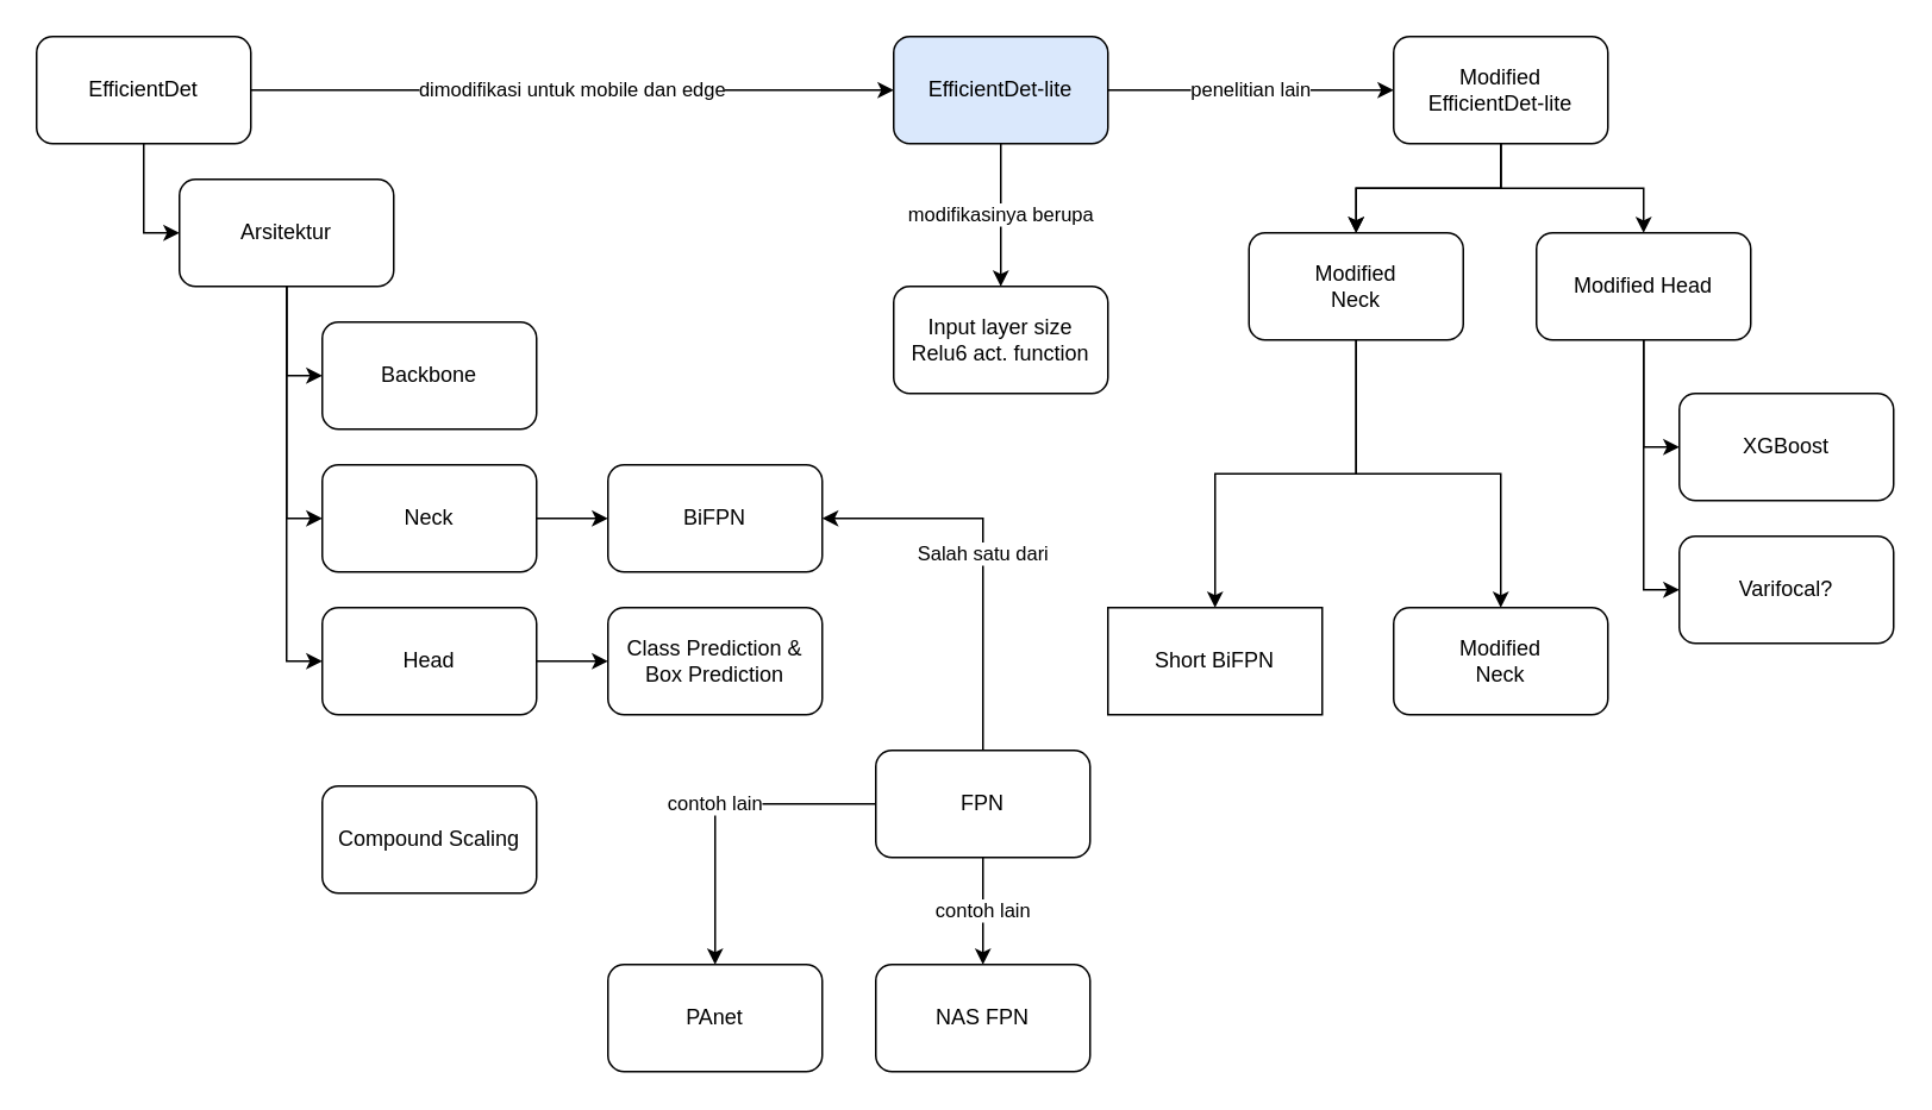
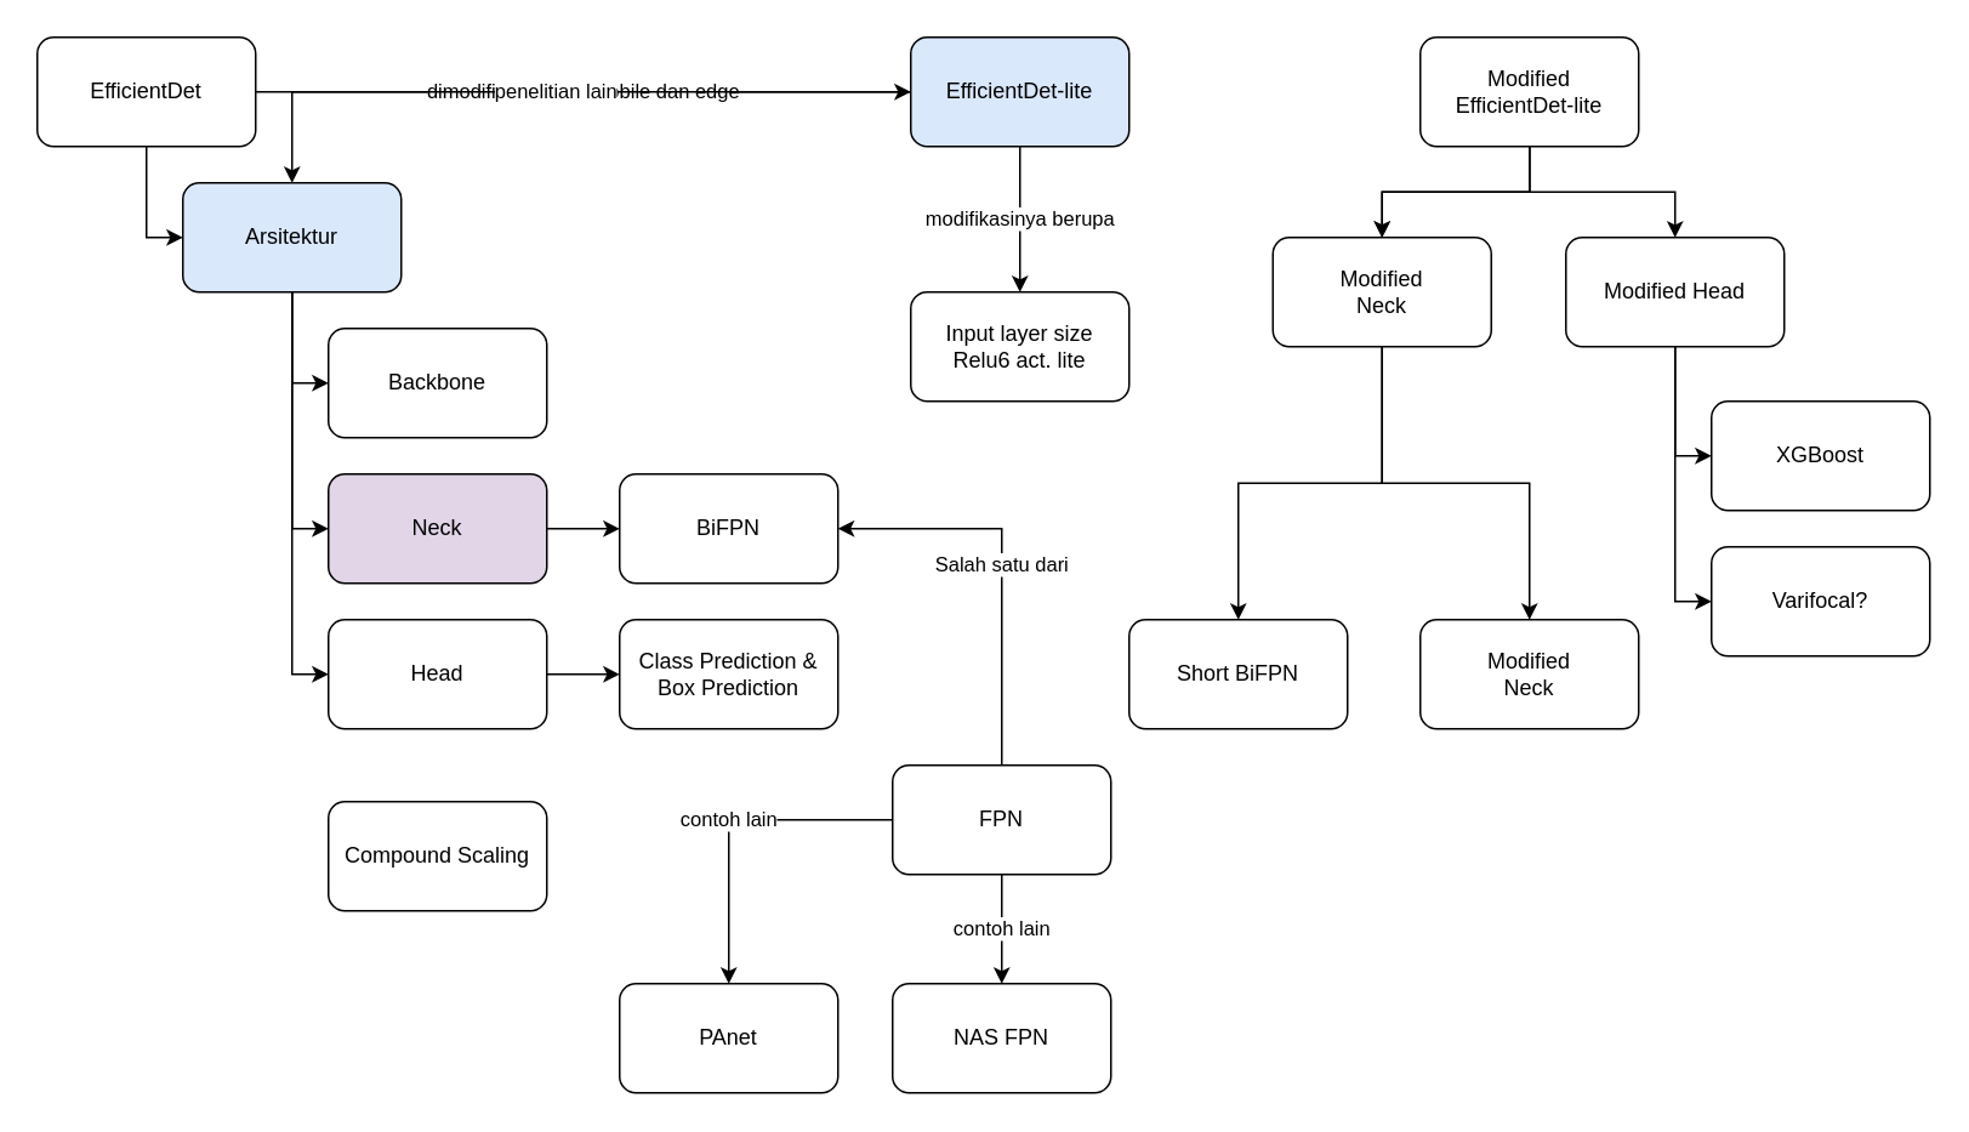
- <mxCell id="17" value="penelitian lain" style="edgeStyle=orthogonalEdgeStyle;rounded=0;orthogonalLoop=1;jettySize=auto;html=1;" edge="1" parent="1" source="19" target="27"><mxGeometry relative="1" as="geometry" /></mxCell>
+ <mxCell id="17" value="penelitian lain" style="edgeStyle=orthogonalEdgeStyle;rounded=0;orthogonalLoop=1;jettySize=auto;html=1;" edge="1" parent="1" source="19" target="13"><mxGeometry relative="1" as="geometry" /></mxCell>
- <mxCell id="13" value="Arsitektur" style="rounded=1;whiteSpace=wrap;html=1;" vertex="1" parent="1"><mxGeometry x="100" y="100" width="120" height="60" as="geometry" /></mxCell>
+ <mxCell id="13" value="Arsitektur" style="rounded=1;whiteSpace=wrap;html=1;fillColor=#dae8fc;" vertex="1" parent="1"><mxGeometry x="100" y="100" width="120" height="60" as="geometry" /></mxCell>
- <mxCell id="40" value="&lt;blockquote style=&quot;margin: 0 0 0 40px; border: none; padding: 0px;&quot;&gt;&lt;/blockquote&gt;&lt;span style=&quot;background-color: initial;&quot;&gt;Input layer size&lt;/span&gt;&lt;br&gt;&lt;span style=&quot;background-color: initial;&quot;&gt;Relu6 act. function&lt;/span&gt;" style="rounded=1;whiteSpace=wrap;html=1;align=center;" vertex="1" parent="1"><mxGeometry x="500" y="160" width="120" height="60" as="geometry" /></mxCell>
+ <mxCell id="40" value="&lt;blockquote style=&quot;margin: 0 0 0 40px; border: none; padding: 0px;&quot;&gt;&lt;/blockquote&gt;&lt;span style=&quot;background-color: initial;&quot;&gt;Input layer size&lt;/span&gt;&lt;br&gt;&lt;span style=&quot;background-color: initial;&quot;&gt;Relu6 act. lite&lt;/span&gt;" style="rounded=1;whiteSpace=wrap;html=1;align=center;" vertex="1" parent="1"><mxGeometry x="500" y="160" width="120" height="60" as="geometry" /></mxCell>
- <mxCell id="8" value="Neck" style="rounded=1;whiteSpace=wrap;html=1;" vertex="1" parent="1"><mxGeometry x="180" y="260" width="120" height="60" as="geometry" /></mxCell>
+ <mxCell id="8" value="Neck" style="rounded=1;whiteSpace=wrap;html=1;fillColor=#e1d5e7;" vertex="1" parent="1"><mxGeometry x="180" y="260" width="120" height="60" as="geometry" /></mxCell>
- <mxCell id="34" value="Short BiFPN" style="whiteSpace=wrap;html=1;rounded=0;" vertex="1" parent="1"><mxGeometry x="620" y="340" width="120" height="60" as="geometry" /></mxCell>
+ <mxCell id="34" value="Short BiFPN" style="rounded=1;whiteSpace=wrap;html=1;" vertex="1" parent="1"><mxGeometry x="620" y="340" width="120" height="60" as="geometry" /></mxCell>
